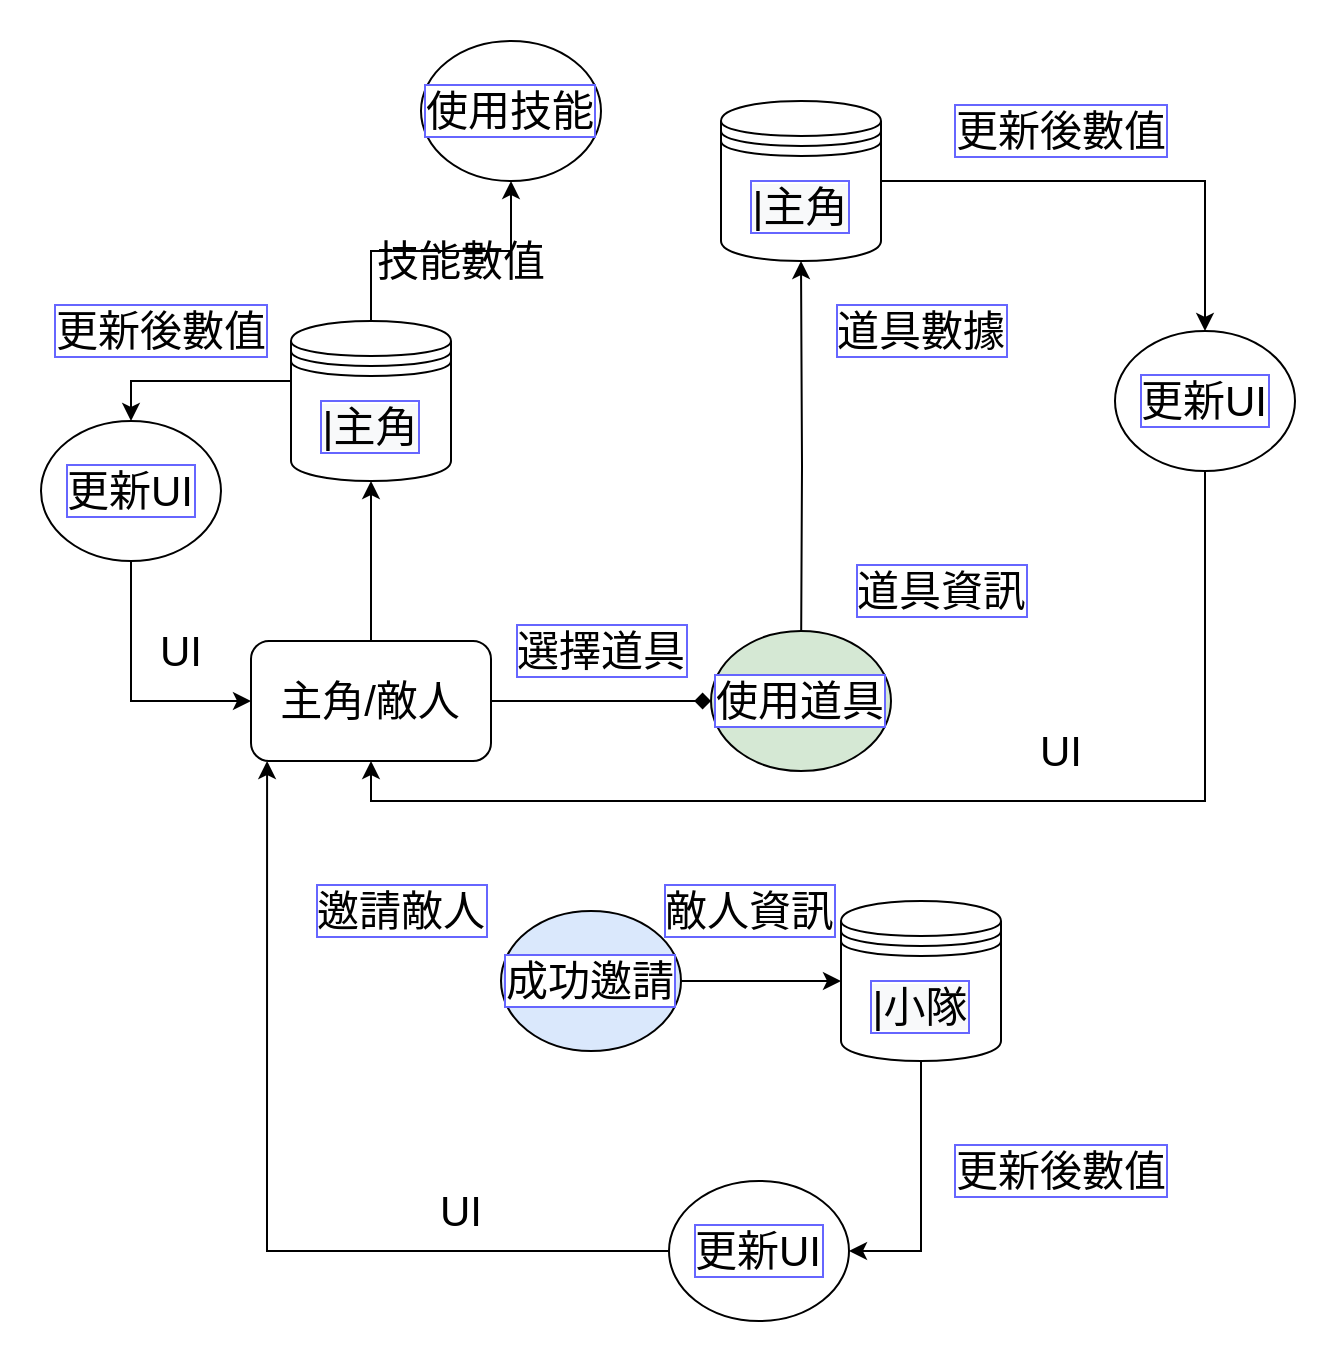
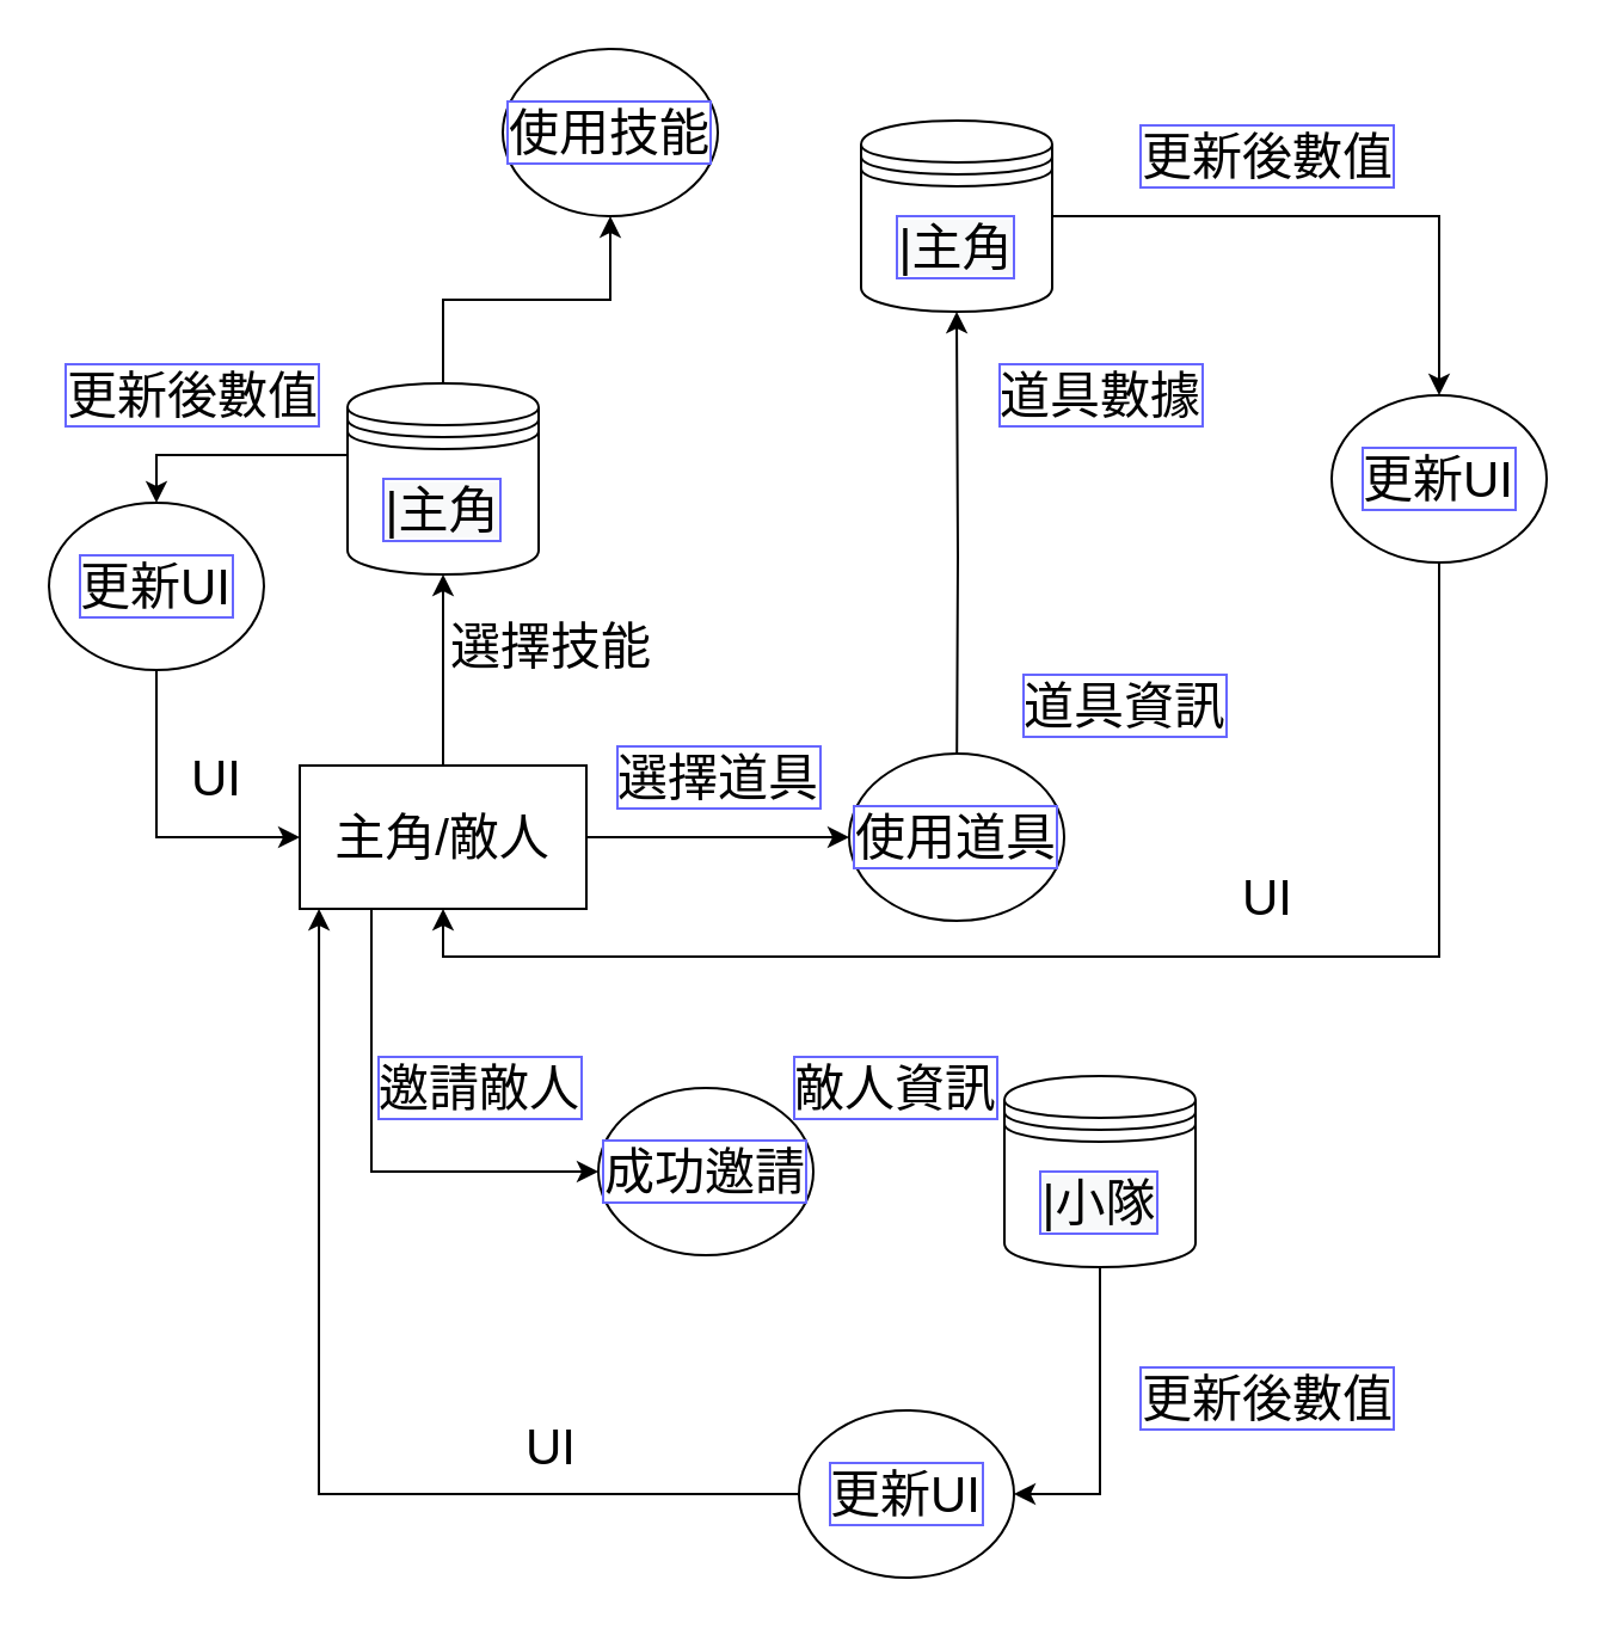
- <mxCell id="24" value="技能數值" style="text;html=1;resizable=0;autosize=1;align=center;verticalAlign=middle;points=[];fillColor=none;strokeColor=none;rounded=0;fontSize=21;" vertex="1" parent="1"><mxGeometry x="180" y="115" width="100" height="30" as="geometry" /></mxCell>
+ <mxCell id="21" value="選擇技能" style="text;html=1;resizable=0;autosize=1;align=center;verticalAlign=middle;points=[];fillColor=none;strokeColor=none;rounded=0;fontSize=21;" vertex="1" parent="1"><mxGeometry x="180" y="255" width="100" height="30" as="geometry" /></mxCell>
- <mxCell id="20" value="主角/敵人" style="rounded=1;whiteSpace=wrap;html=1;fontSize=21;" vertex="1" parent="1"><mxGeometry x="125" y="320" width="120" height="60" as="geometry" /></mxCell>
+ <mxCell id="20" value="主角/敵人" style="whiteSpace=wrap;html=1;fontSize=21;rounded=0;" vertex="1" parent="1"><mxGeometry x="125" y="320" width="120" height="60" as="geometry" /></mxCell>
- <mxCell id="18" style="edgeStyle=orthogonalEdgeStyle;rounded=0;orthogonalLoop=1;jettySize=auto;html=1;exitX=1;exitY=0.5;exitDx=0;exitDy=0;entryX=0;entryY=0.5;entryDx=0;entryDy=0;fontSize=21;endArrow=diamond;" edge="1" parent="1" source="20" target="26"><mxGeometry relative="1" as="geometry" /></mxCell>
+ <mxCell id="18" style="edgeStyle=orthogonalEdgeStyle;rounded=0;orthogonalLoop=1;jettySize=auto;html=1;exitX=1;exitY=0.5;exitDx=0;exitDy=0;entryX=0;entryY=0.5;entryDx=0;entryDy=0;fontSize=21;" edge="1" parent="1" source="20" target="26"><mxGeometry relative="1" as="geometry" /></mxCell>
- <mxCell id="26" value="使用道具" style="ellipse;whiteSpace=wrap;html=1;labelBackgroundColor=default;labelBorderColor=#6666FF;fontSize=21;fontStyle=0;fillColor=#d5e8d4;" vertex="1" parent="1"><mxGeometry x="355" y="315" width="90" height="70" as="geometry" /></mxCell>
+ <mxCell id="26" value="使用道具" style="ellipse;whiteSpace=wrap;html=1;labelBackgroundColor=default;labelBorderColor=#6666FF;fontSize=21;fontStyle=0" vertex="1" parent="1"><mxGeometry x="355" y="315" width="90" height="70" as="geometry" /></mxCell>
+ <mxCell id="19" style="edgeStyle=orthogonalEdgeStyle;rounded=0;orthogonalLoop=1;jettySize=auto;html=1;exitX=0.25;exitY=1;exitDx=0;exitDy=0;entryX=0;entryY=0.5;entryDx=0;entryDy=0;fontSize=21;" edge="1" parent="1" source="20" target="31"><mxGeometry relative="1" as="geometry" /></mxCell>
- <mxCell id="31" value="成功邀請" style="ellipse;whiteSpace=wrap;html=1;labelBackgroundColor=default;labelBorderColor=#6666FF;fontSize=21;fontStyle=0;fillColor=#dae8fc;" vertex="1" parent="1"><mxGeometry x="250" y="455" width="90" height="70" as="geometry" /></mxCell>
+ <mxCell id="31" value="成功邀請" style="ellipse;whiteSpace=wrap;html=1;labelBackgroundColor=default;labelBorderColor=#6666FF;fontSize=21;fontStyle=0" vertex="1" parent="1"><mxGeometry x="250" y="455" width="90" height="70" as="geometry" /></mxCell>
- <mxCell id="30" style="edgeStyle=orthogonalEdgeStyle;rounded=0;orthogonalLoop=1;jettySize=auto;html=1;exitX=1;exitY=0.5;exitDx=0;exitDy=0;entryX=0;entryY=0.5;entryDx=0;entryDy=0;fontSize=21;" edge="1" parent="1" source="31" target="14"><mxGeometry relative="1" as="geometry" /></mxCell>
